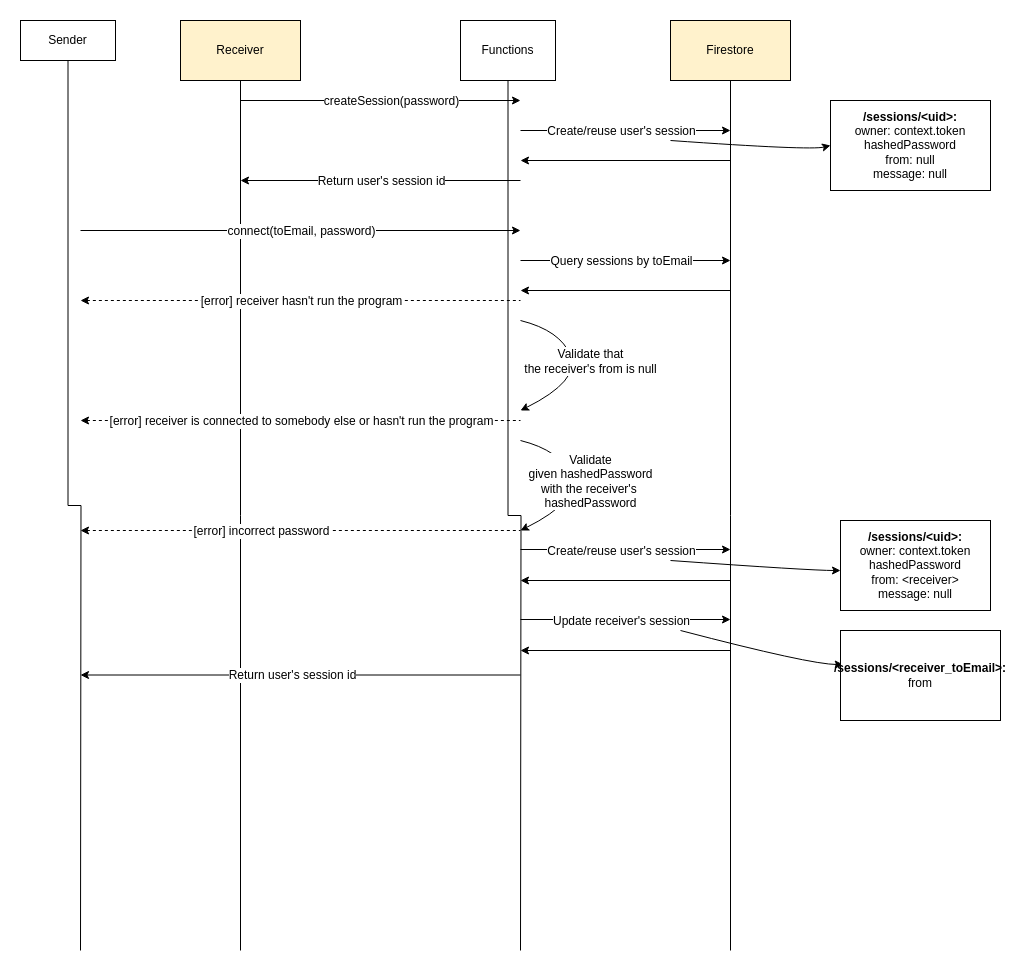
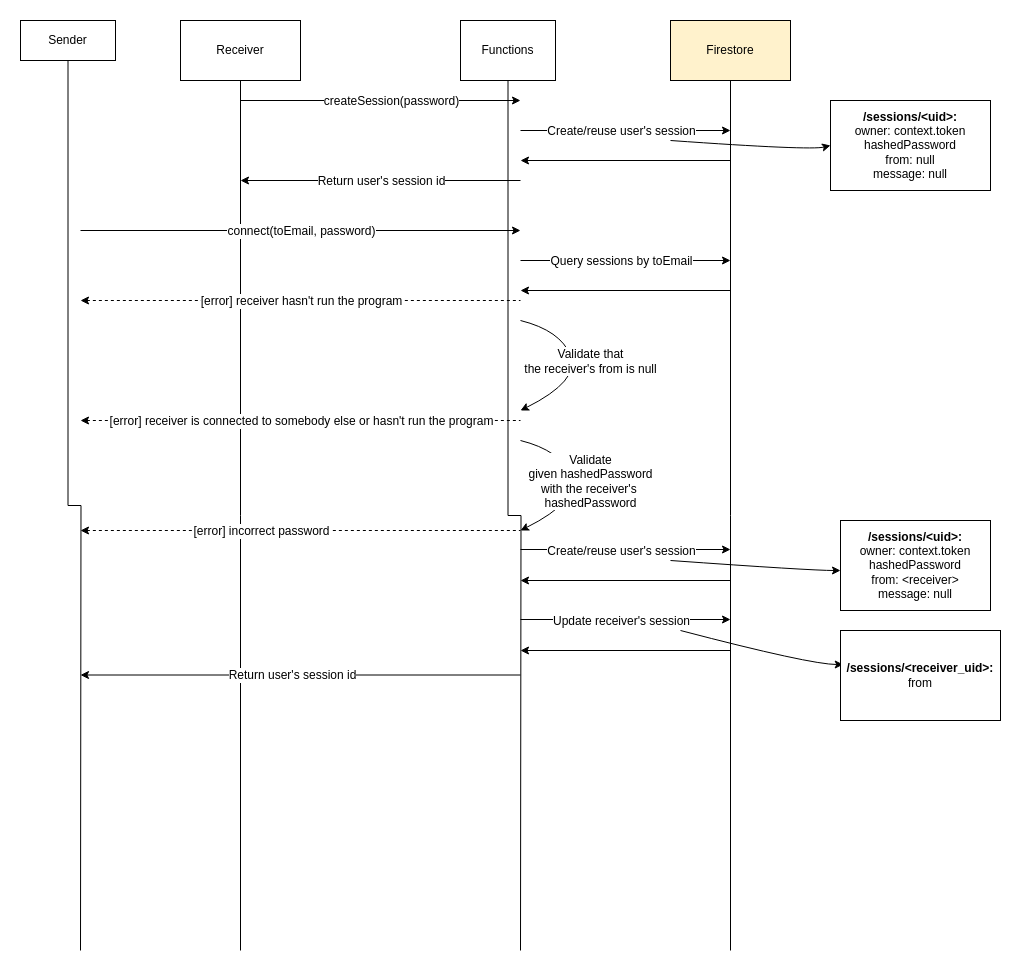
- <mxCell id="9" value="Receiver" style="rounded=0;whiteSpace=wrap;html=1;fillColor=#fff2cc;" parent="1" vertex="1"><mxGeometry x="180" y="20" width="120" height="60" as="geometry" /></mxCell>
+ <mxCell id="9" value="Receiver" style="rounded=0;whiteSpace=wrap;html=1;" parent="1" vertex="1"><mxGeometry x="180" y="20" width="120" height="60" as="geometry" /></mxCell>
- <mxCell id="34" value="&lt;b&gt;/sessions/&amp;lt;receiver_toEmail&amp;gt;:&lt;/b&gt;&lt;br&gt;from" style="rounded=0;whiteSpace=wrap;html=1;" parent="1" vertex="1"><mxGeometry x="840" y="630" width="160" height="90" as="geometry" /></mxCell>
+ <mxCell id="34" value="&lt;b&gt;/sessions/&amp;lt;receiver_uid&amp;gt;:&lt;/b&gt;&lt;br&gt;from" style="rounded=0;whiteSpace=wrap;html=1;" parent="1" vertex="1"><mxGeometry x="840" y="630" width="160" height="90" as="geometry" /></mxCell>
